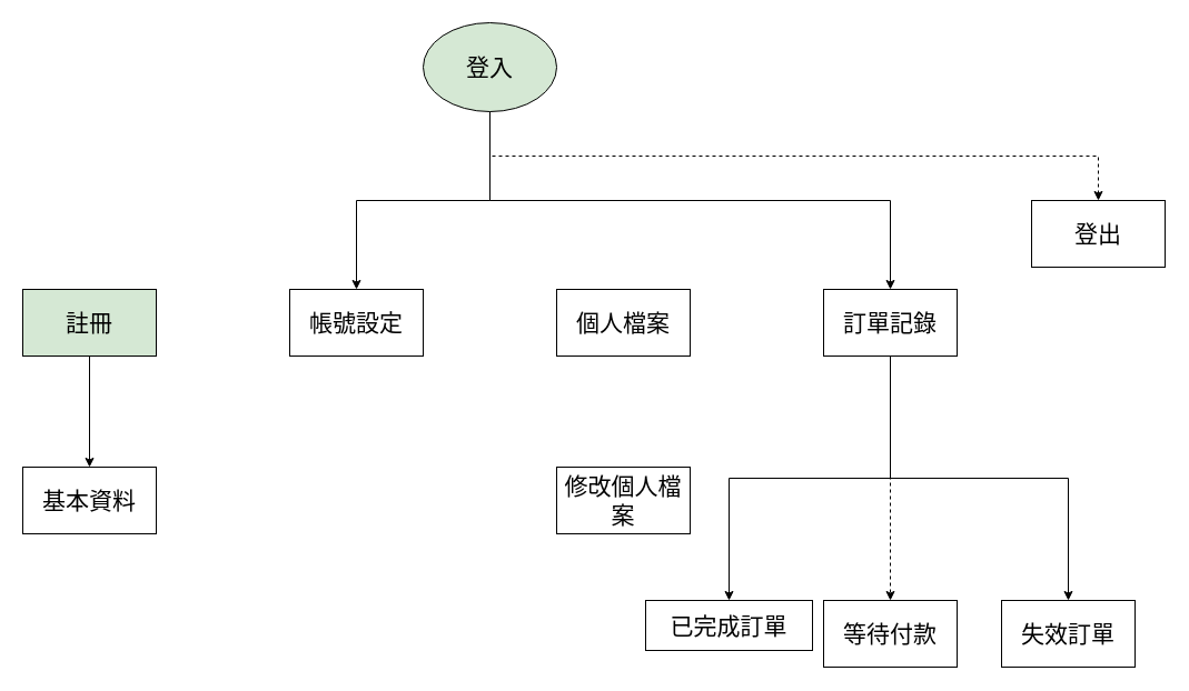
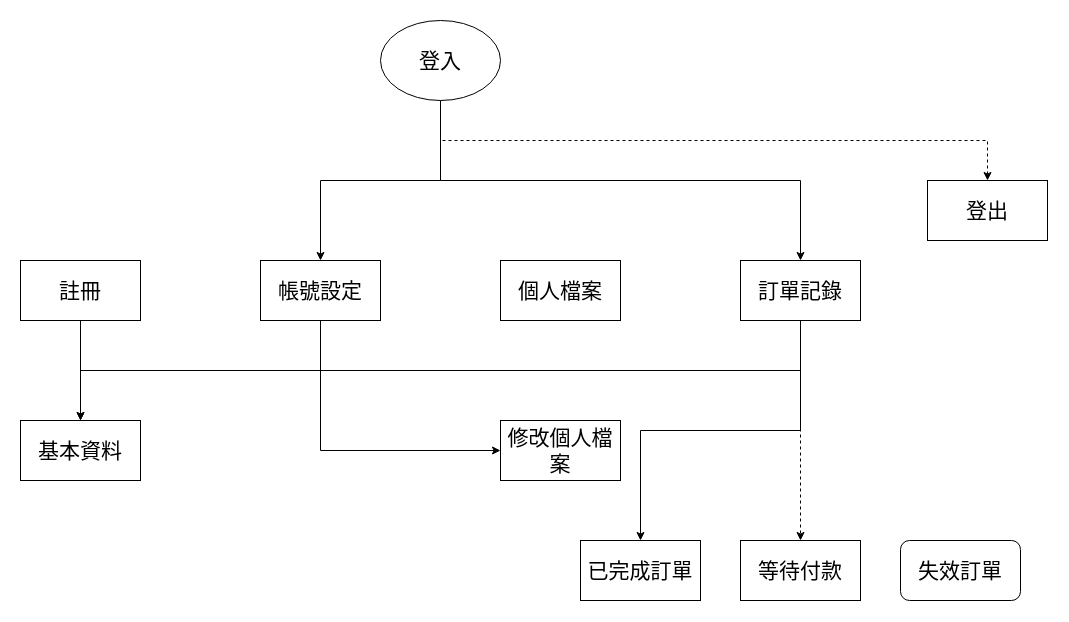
- <mxCell id="5" value="&lt;font style=&quot;font-size: 21px&quot;&gt;登入&lt;/font&gt;" style="ellipse;whiteSpace=wrap;html=1;fillColor=#d5e8d4;" vertex="1" parent="1"><mxGeometry x="380" width="120" height="80" as="geometry" y="20" /></mxCell>
+ <mxCell id="5" value="&lt;font style=&quot;font-size: 21px&quot;&gt;登入&lt;/font&gt;" style="ellipse;whiteSpace=wrap;html=1;" vertex="1" parent="1"><mxGeometry x="380" width="120" height="80" as="geometry" y="20" /></mxCell>
- <mxCell id="7" value="註冊" style="rounded=0;whiteSpace=wrap;html=1;fontSize=21;fillColor=#d5e8d4;" vertex="1" parent="1"><mxGeometry x="20" y="260" width="120" height="60" as="geometry" /></mxCell>
+ <mxCell id="7" value="註冊" style="rounded=0;whiteSpace=wrap;html=1;fontSize=21;fillColor=#FFFFFF;" vertex="1" parent="1"><mxGeometry x="20" y="260" width="120" height="60" as="geometry" /></mxCell>
- <mxCell id="13" style="edgeStyle=orthogonalEdgeStyle;rounded=0;orthogonalLoop=1;jettySize=auto;html=1;exitX=0.5;exitY=1;exitDx=0;exitDy=0;fontSize=21;" edge="1" parent="1" source="14" target="20"><mxGeometry relative="1" as="geometry" /></mxCell>
+ <mxCell id="13" style="edgeStyle=orthogonalEdgeStyle;rounded=0;orthogonalLoop=1;jettySize=auto;html=1;exitX=0.5;exitY=1;exitDx=0;exitDy=0;fontSize=21;" edge="1" parent="1" source="14" target="16"><mxGeometry relative="1" as="geometry" /></mxCell>
+ <mxCell id="8" style="edgeStyle=orthogonalEdgeStyle;rounded=0;orthogonalLoop=1;jettySize=auto;html=1;exitX=0.5;exitY=1;exitDx=0;exitDy=0;entryX=0;entryY=0.5;entryDx=0;entryDy=0;fontSize=21;" edge="1" parent="1" source="9" target="17"><mxGeometry relative="1" as="geometry" /></mxCell>
- <mxCell id="18" value="已完成訂單" style="rounded=0;whiteSpace=wrap;html=1;fontSize=21;fillColor=#FFFFFF;" vertex="1" parent="1"><mxGeometry x="580" y="540" width="150" height="45" as="geometry" /></mxCell>
+ <mxCell id="18" value="已完成訂單" style="rounded=0;whiteSpace=wrap;html=1;fontSize=21;fillColor=#FFFFFF;" vertex="1" parent="1"><mxGeometry x="580" y="540" width="120" height="60" as="geometry" /></mxCell>
- <mxCell id="20" value="失效訂單" style="rounded=0;whiteSpace=wrap;html=1;fontSize=21;fillColor=#FFFFFF;" vertex="1" parent="1"><mxGeometry x="900" y="540" width="120" height="60" as="geometry" /></mxCell>
+ <mxCell id="20" value="失效訂單" style="whiteSpace=wrap;html=1;fontSize=21;fillColor=#FFFFFF;rounded=1;" vertex="1" parent="1"><mxGeometry x="900" y="540" width="120" height="60" as="geometry" /></mxCell>
